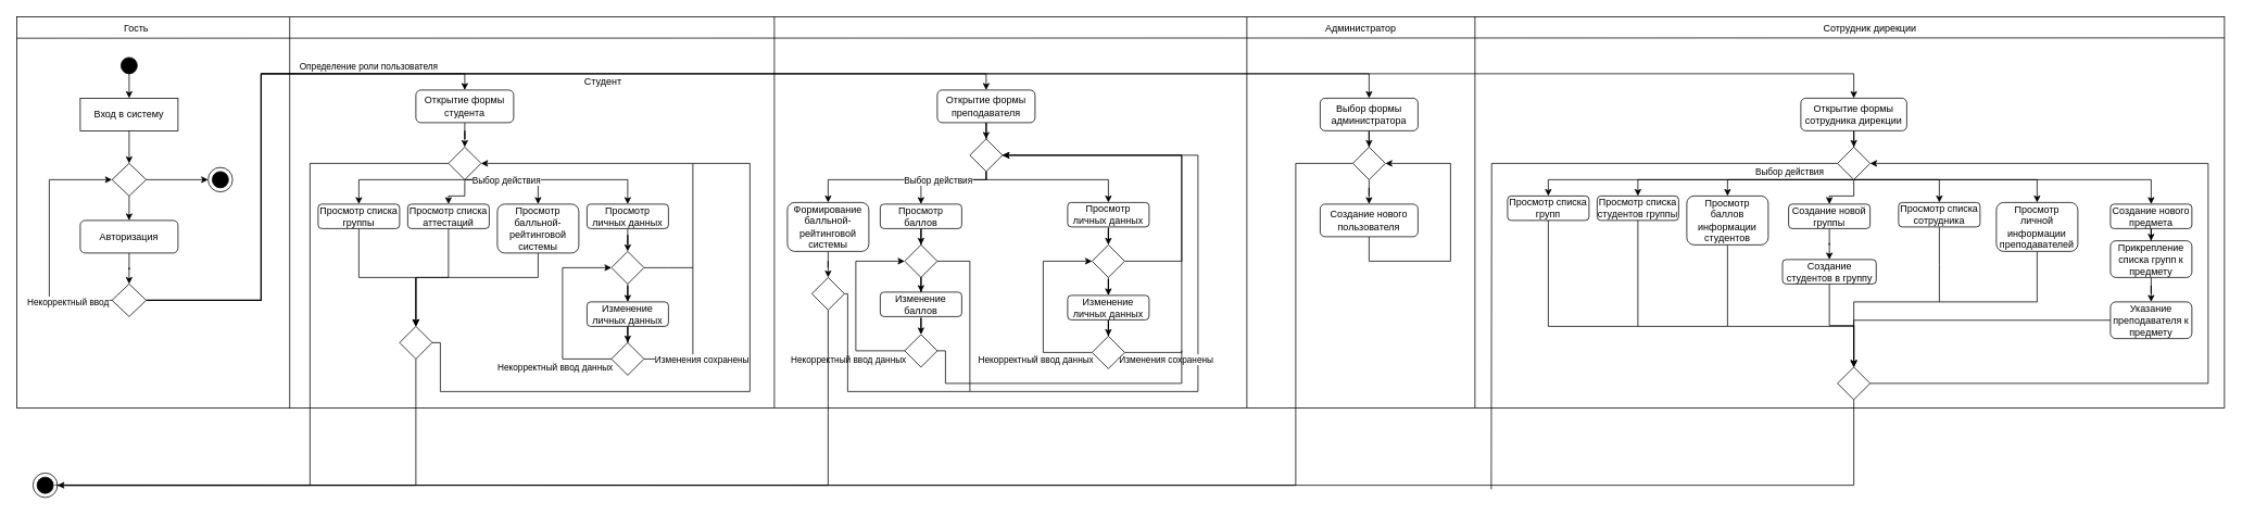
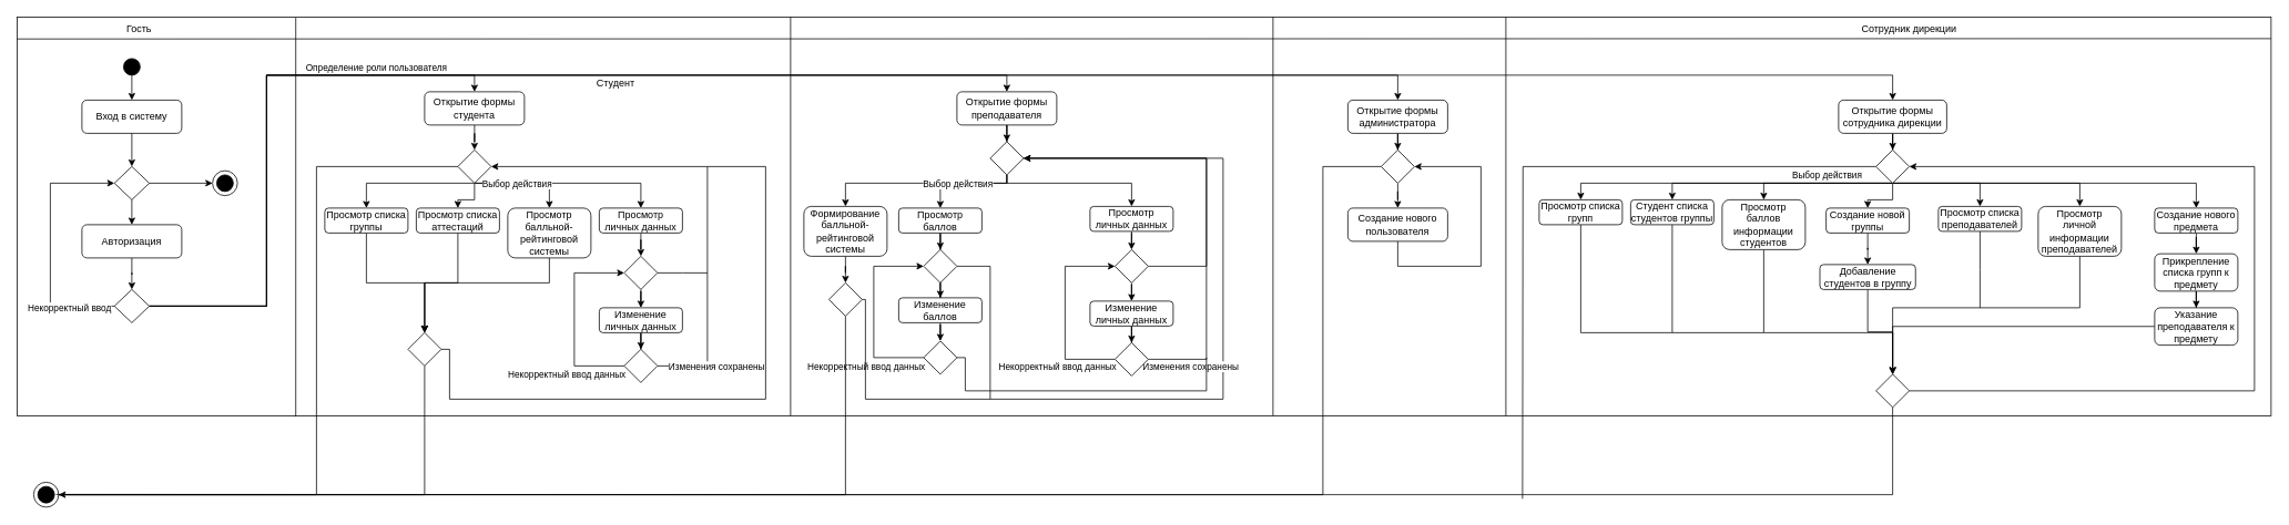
- <mxCell id="97" value="Администратор" style="text;html=1;strokeColor=none;fillColor=none;align=center;verticalAlign=middle;whiteSpace=wrap;rounded=0;" vertex="1" parent="1"><mxGeometry x="1640" width="60" height="30" as="geometry" y="20" /></mxCell>
- <mxCell id="7" value="Вход в систему" style="whiteSpace=wrap;html=1;fillColor=#FFFFFF;rounded=0;" vertex="1" parent="1"><mxGeometry x="98" y="120" width="120" height="40" as="geometry" /></mxCell>
+ <mxCell id="7" value="Вход в систему" style="rounded=1;whiteSpace=wrap;html=1;fillColor=#FFFFFF;" vertex="1" parent="1"><mxGeometry x="98" y="120" width="120" height="40" as="geometry" /></mxCell>
- <mxCell id="96" value="Выбор формы администратора" style="rounded=1;whiteSpace=wrap;html=1;fillColor=#FFFFFF;" vertex="1" parent="1"><mxGeometry x="1620" y="120" width="120" height="40" as="geometry" /></mxCell>
+ <mxCell id="96" value="Открытие формы администратора" style="rounded=1;whiteSpace=wrap;html=1;fillColor=#FFFFFF;" vertex="1" parent="1"><mxGeometry x="1620" y="120" width="120" height="40" as="geometry" /></mxCell>
- <mxCell id="120" value="Просмотр списка студентов группы" style="rounded=1;whiteSpace=wrap;html=1;fillColor=#FFFFFF;" vertex="1" parent="1"><mxGeometry x="1960" y="240" width="100" height="30" as="geometry" /></mxCell>
+ <mxCell id="120" value="Студент списка студентов группы" style="rounded=1;whiteSpace=wrap;html=1;fillColor=#FFFFFF;" vertex="1" parent="1"><mxGeometry x="1960" y="240" width="100" height="30" as="geometry" /></mxCell>
- <mxCell id="128" value="Просмотр списка сотрудника" style="rounded=1;whiteSpace=wrap;html=1;fillColor=#FFFFFF;" vertex="1" parent="1"><mxGeometry x="2330" y="248" width="100" height="30" as="geometry" /></mxCell>
+ <mxCell id="128" value="Просмотр списка преподавателей" style="rounded=1;whiteSpace=wrap;html=1;fillColor=#FFFFFF;" vertex="1" parent="1"><mxGeometry x="2330" y="248" width="100" height="30" as="geometry" /></mxCell>
- <mxCell id="134" value="Прикрепление списка групп к предмету" style="rounded=1;whiteSpace=wrap;html=1;fillColor=#FFFFFF;" vertex="1" parent="1"><mxGeometry x="2590" y="295" width="100" height="45" as="geometry" /></mxCell>
+ <mxCell id="134" value="Прикрепление списка групп к предмету" style="rounded=1;whiteSpace=wrap;html=1;fillColor=#FFFFFF;" vertex="1" parent="1"><mxGeometry x="2590" y="305" width="100" height="45" as="geometry" /></mxCell>
- <mxCell id="126" value="Создание студентов в группу" style="rounded=1;whiteSpace=wrap;html=1;fillColor=#FFFFFF;" vertex="1" parent="1"><mxGeometry x="2187.5" y="318" width="115" height="30" as="geometry" /></mxCell>
+ <mxCell id="126" value="Добавление студентов в группу" style="rounded=1;whiteSpace=wrap;html=1;fillColor=#FFFFFF;" vertex="1" parent="1"><mxGeometry x="2187.5" y="318" width="115" height="30" as="geometry" /></mxCell>
